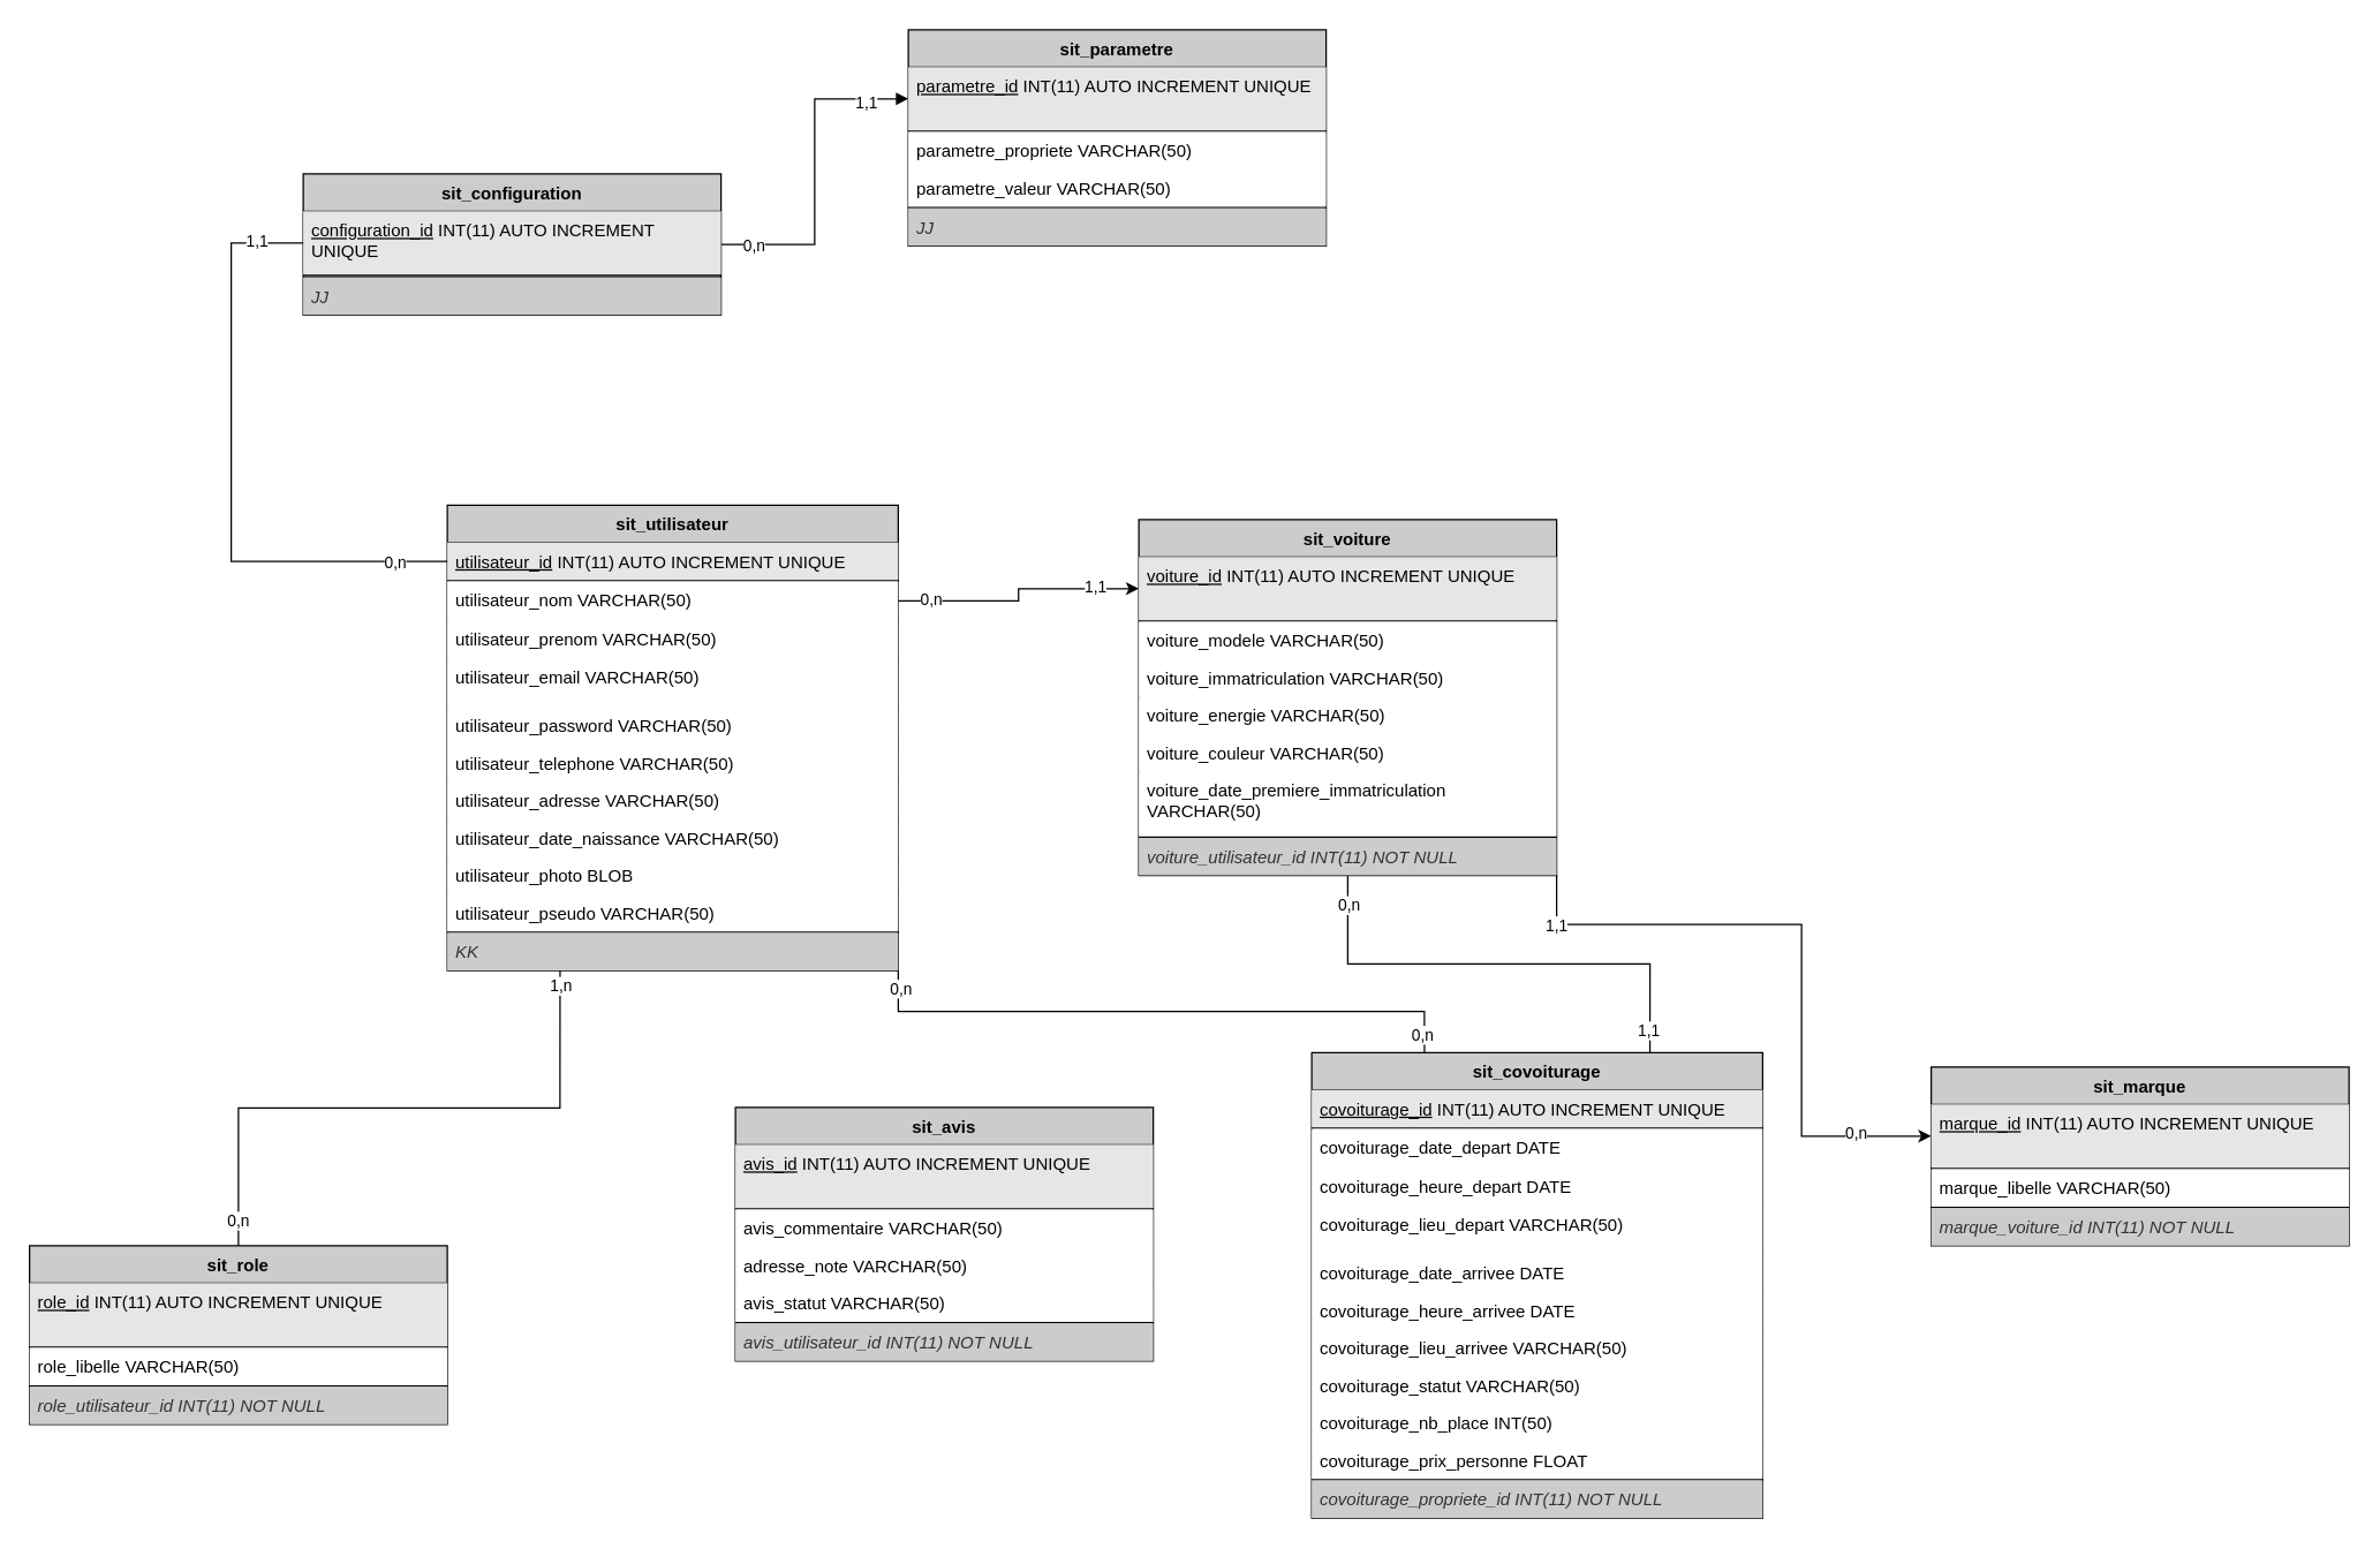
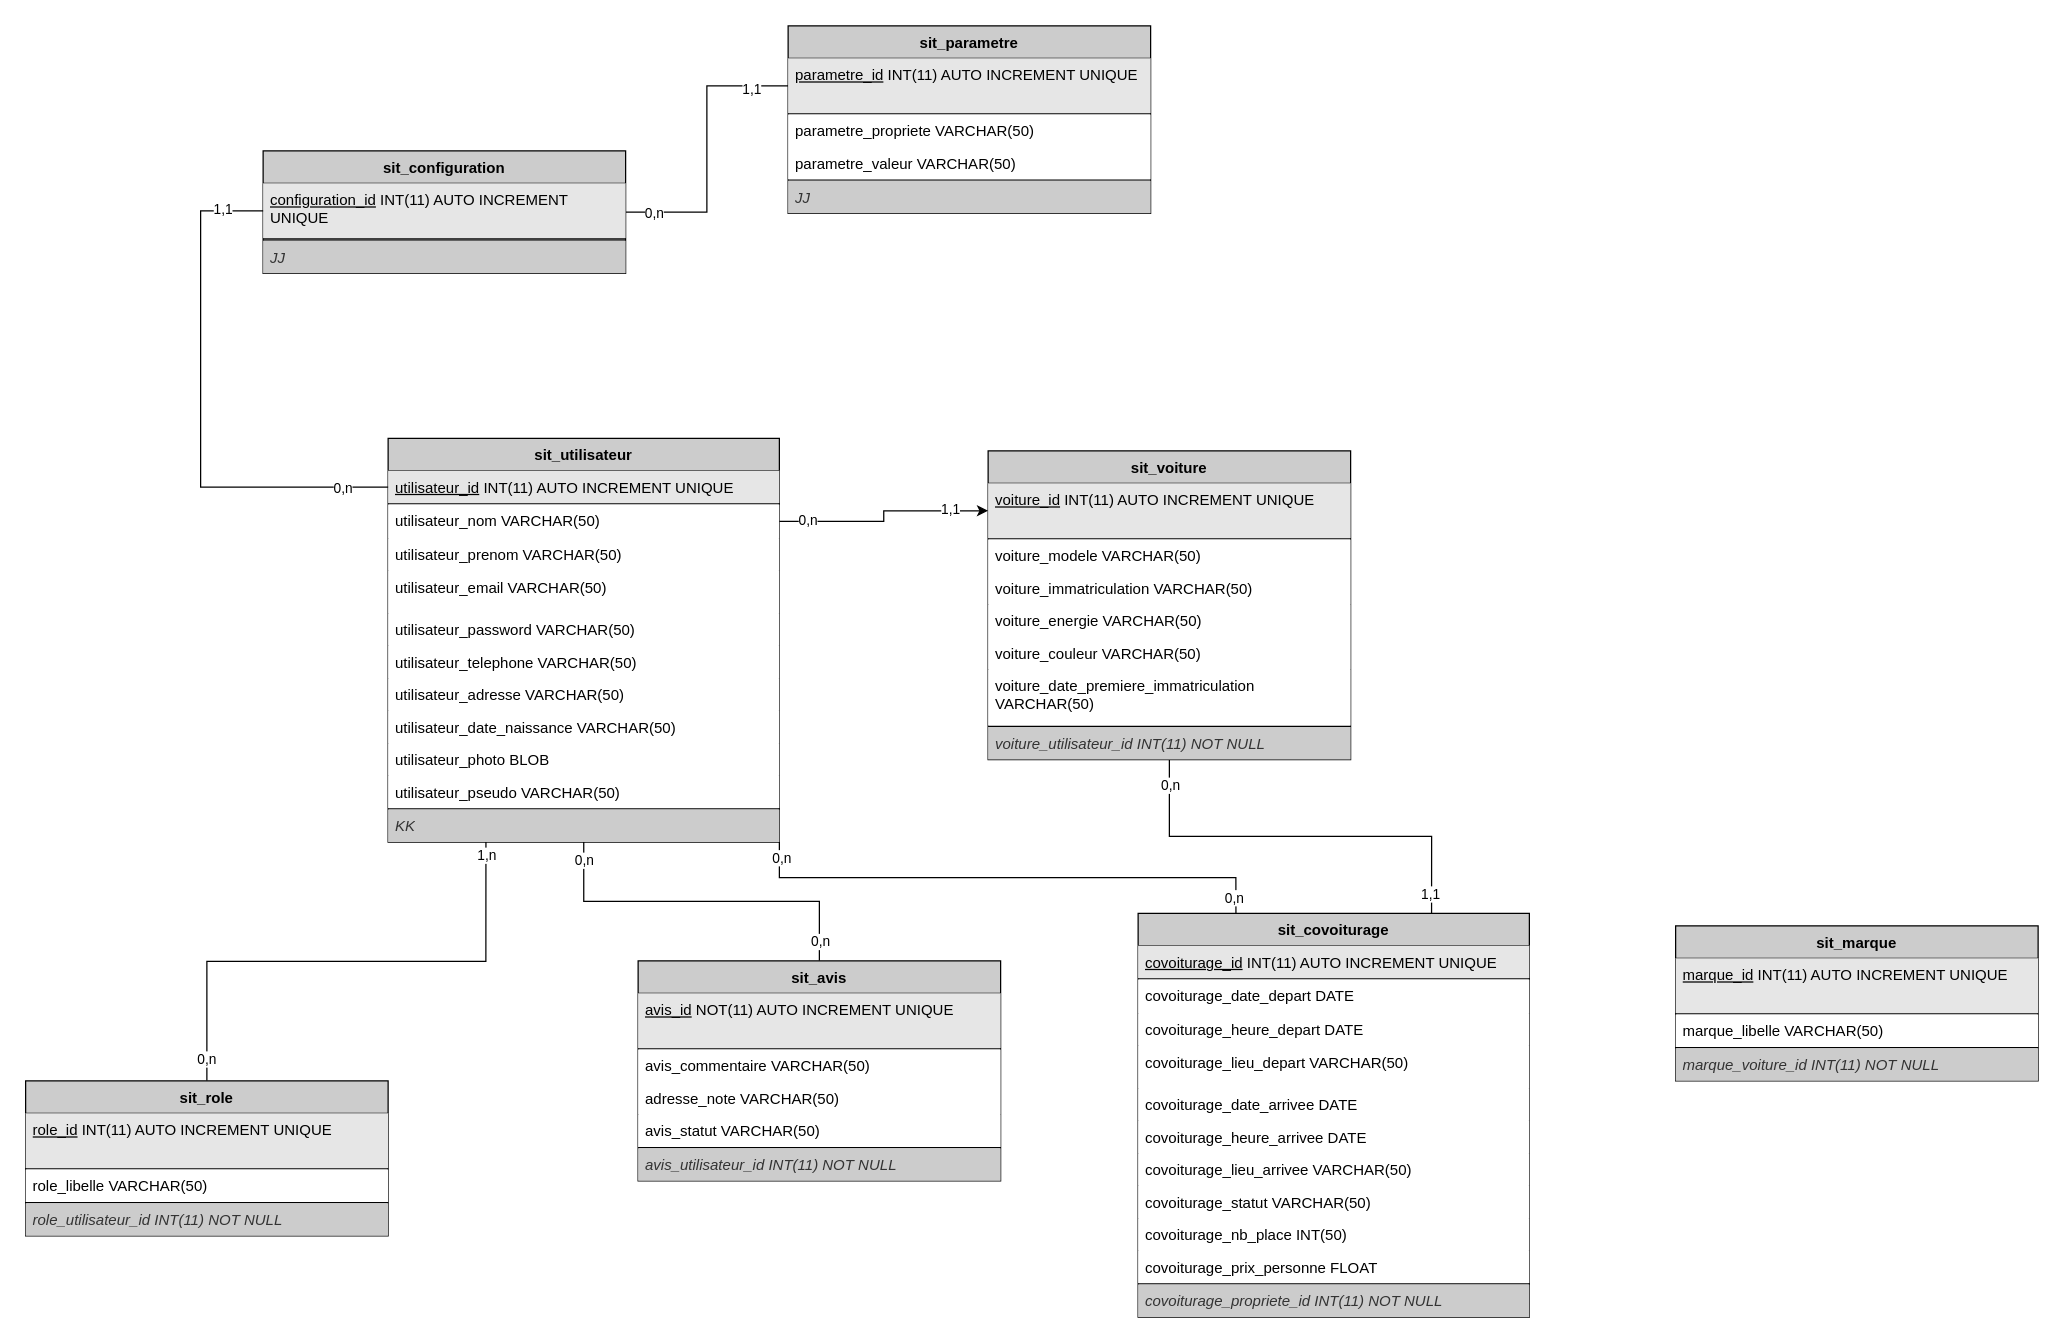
- <mxCell id="55" style="edgeStyle=orthogonalEdgeStyle;rounded=0;orthogonalLoop=1;jettySize=auto;html=1;exitX=1;exitY=0.5;exitDx=0;exitDy=0;entryX=0;entryY=0.5;entryDx=0;entryDy=0;endArrow=block;startFill=0;" edge="1" parent="1" source="58" target="64"><mxGeometry relative="1" as="geometry" /></mxCell>
+ <mxCell id="55" style="edgeStyle=orthogonalEdgeStyle;rounded=0;orthogonalLoop=1;jettySize=auto;html=1;exitX=1;exitY=0.5;exitDx=0;exitDy=0;entryX=0;entryY=0.5;entryDx=0;entryDy=0;endArrow=none;startFill=0;" edge="1" parent="1" source="58" target="64"><mxGeometry relative="1" as="geometry" /></mxCell>
- <mxCell id="28" style="edgeStyle=orthogonalEdgeStyle;rounded=0;orthogonalLoop=1;jettySize=auto;html=1;exitX=1;exitY=1;exitDx=0;exitDy=0;entryX=0;entryY=0.5;entryDx=0;entryDy=0;" edge="1" parent="1" source="31" target="71"><mxGeometry relative="1" as="geometry"><Array as="points"><mxPoint x="1250" y="641" /><mxPoint x="1250" y="788" /></Array></mxGeometry></mxCell>
- <mxCell id="29" value="1,1" style="edgeLabel;html=1;align=center;verticalAlign=middle;resizable=0;points=[];" vertex="1" connectable="0" parent="28"><mxGeometry x="-0.829" y="-2" relative="1" as="geometry"><mxPoint x="-5" y="-2" as="offset" /></mxGeometry></mxCell>
- <mxCell id="30" value="0,n" style="edgeLabel;html=1;align=center;verticalAlign=middle;resizable=0;points=[];" vertex="1" connectable="0" parent="28"><mxGeometry x="0.839" y="3" relative="1" as="geometry"><mxPoint x="-17" as="offset" /></mxGeometry></mxCell>
+ <mxCell id="5" style="edgeStyle=orthogonalEdgeStyle;rounded=0;orthogonalLoop=1;jettySize=auto;html=1;exitX=0.5;exitY=1;exitDx=0;exitDy=0;entryX=0.5;entryY=0;entryDx=0;entryDy=0;endArrow=none;startFill=0;" edge="1" parent="1" source="11" target="47"><mxGeometry relative="1" as="geometry" /></mxCell>
+ <mxCell id="6" value="0,n" style="edgeLabel;html=1;align=center;verticalAlign=middle;resizable=0;points=[];" vertex="1" connectable="0" parent="5"><mxGeometry x="-0.901" relative="1" as="geometry"><mxPoint as="offset" /></mxGeometry></mxCell>
+ <mxCell id="7" value="0,n" style="edgeLabel;html=1;align=center;verticalAlign=middle;resizable=0;points=[];" vertex="1" connectable="0" parent="5"><mxGeometry x="0.901" relative="1" as="geometry"><mxPoint y="-1" as="offset" /></mxGeometry></mxCell>
- <mxCell id="48" value="&lt;u&gt;avis_id&lt;/u&gt; INT(11) AUTO INCREMENT UNIQUE" style="text;align=left;verticalAlign=top;spacingLeft=4;spacingRight=4;overflow=hidden;rotatable=0;points=[[0,0.5],[1,0.5]];portConstraint=eastwest;whiteSpace=wrap;html=1;fillColor=#E6E6E6;" vertex="1" parent="47"><mxGeometry y="26" width="290" height="44" as="geometry" /></mxCell>
+ <mxCell id="48" value="&lt;u&gt;avis_id&lt;/u&gt; NOT(11) AUTO INCREMENT UNIQUE" style="text;align=left;verticalAlign=top;spacingLeft=4;spacingRight=4;overflow=hidden;rotatable=0;points=[[0,0.5],[1,0.5]];portConstraint=eastwest;whiteSpace=wrap;html=1;fillColor=#E6E6E6;" vertex="1" parent="47"><mxGeometry y="26" width="290" height="44" as="geometry" /></mxCell>
